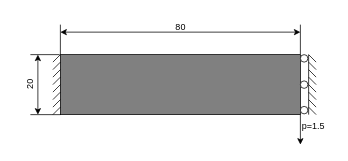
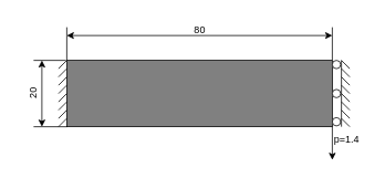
- <mxCell id="6" value="p=1.5" style="text;html=1;align=center;verticalAlign=middle;resizable=0;points=[];autosize=1;strokeColor=none;fillColor=none;" parent="1" vertex="1"><mxGeometry x="392" y="152" width="50" height="30" as="geometry" /></mxCell>
+ <mxCell id="6" value="p=1.4" style="text;html=1;align=center;verticalAlign=middle;resizable=0;points=[];autosize=1;strokeColor=none;fillColor=none;" parent="1" vertex="1"><mxGeometry x="392" y="152" width="50" height="30" as="geometry" /></mxCell>
